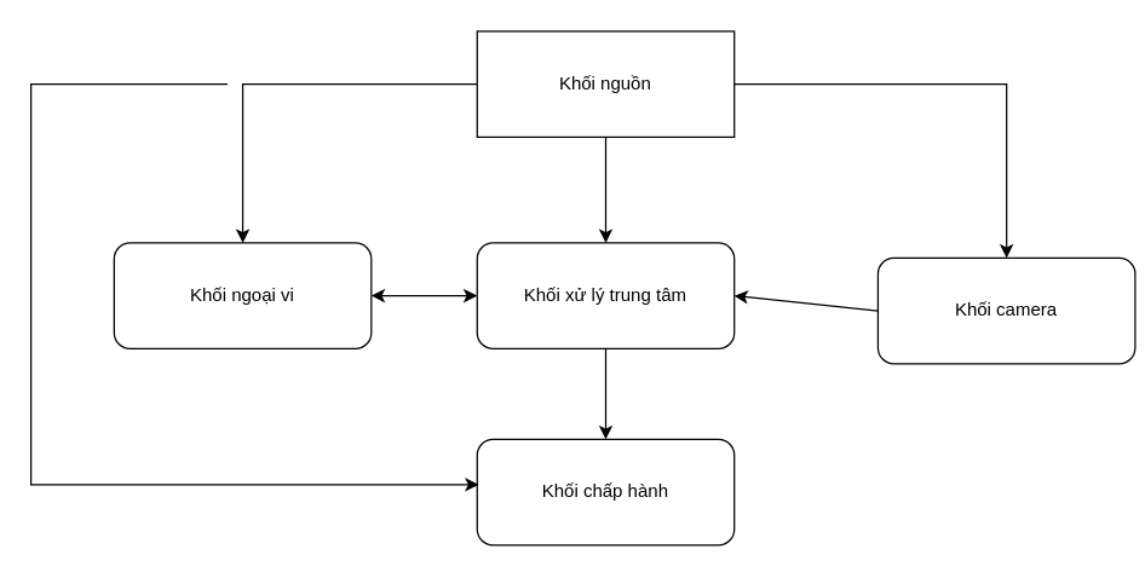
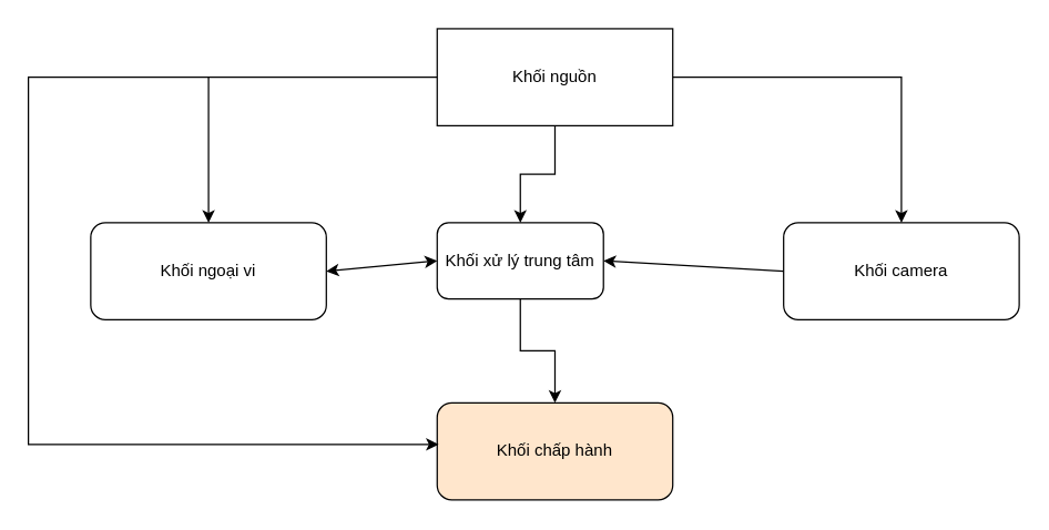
- <mxCell id="5" value="Khối ngoại vi" style="rounded=1;whiteSpace=wrap;html=1;" vertex="1" parent="1"><mxGeometry x="75" y="160" width="170" height="70" as="geometry" /></mxCell>
+ <mxCell id="5" value="Khối ngoại vi" style="rounded=1;whiteSpace=wrap;html=1;" vertex="1" parent="1"><mxGeometry x="65" y="160" width="170" height="70" as="geometry" /></mxCell>
- <mxCell id="3" value="Khối xử lý trung tâm" style="rounded=1;whiteSpace=wrap;html=1;" vertex="1" parent="1"><mxGeometry x="315" y="160" width="170" height="70" as="geometry" /></mxCell>
+ <mxCell id="3" value="Khối xử lý trung tâm" style="rounded=1;whiteSpace=wrap;html=1;" vertex="1" parent="1"><mxGeometry x="315" y="160" width="120" height="55" as="geometry" /></mxCell>
- <mxCell id="4" value="Khối camera" style="rounded=1;whiteSpace=wrap;html=1;" vertex="1" parent="1"><mxGeometry x="580" y="170" width="170" height="70" as="geometry" /></mxCell>
+ <mxCell id="4" value="Khối camera" style="rounded=1;whiteSpace=wrap;html=1;" vertex="1" parent="1"><mxGeometry x="565" y="160" width="170" height="70" as="geometry" /></mxCell>
- <mxCell id="6" value="Khối chấp hành" style="rounded=1;whiteSpace=wrap;html=1;" vertex="1" parent="1"><mxGeometry x="315" y="290" width="170" height="70" as="geometry" /></mxCell>
+ <mxCell id="6" value="Khối chấp hành" style="rounded=1;whiteSpace=wrap;html=1;fillColor=#ffe6cc;" vertex="1" parent="1"><mxGeometry x="315" y="290" width="170" height="70" as="geometry" /></mxCell>
